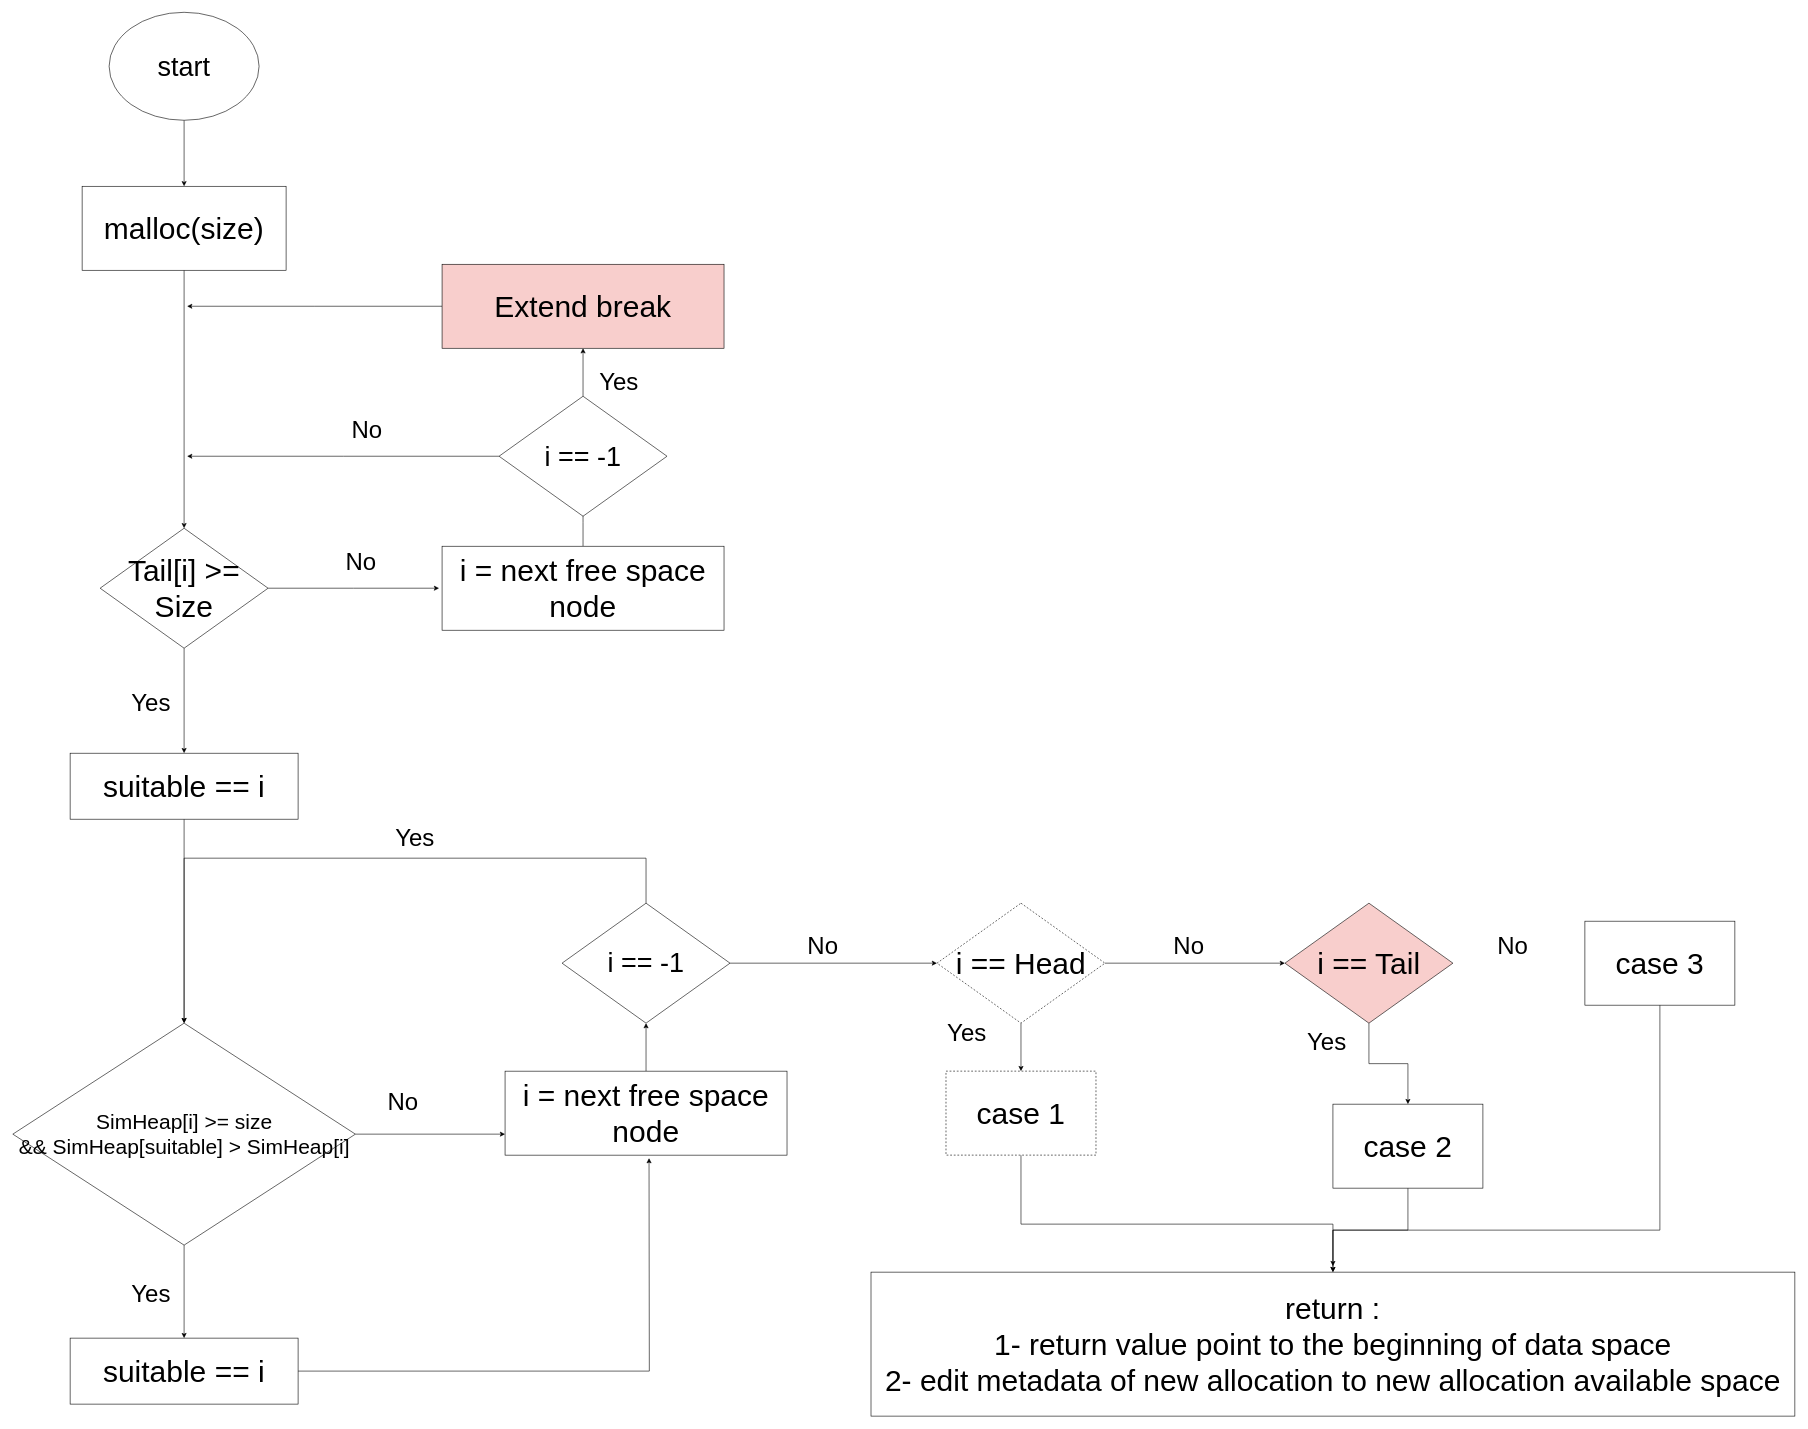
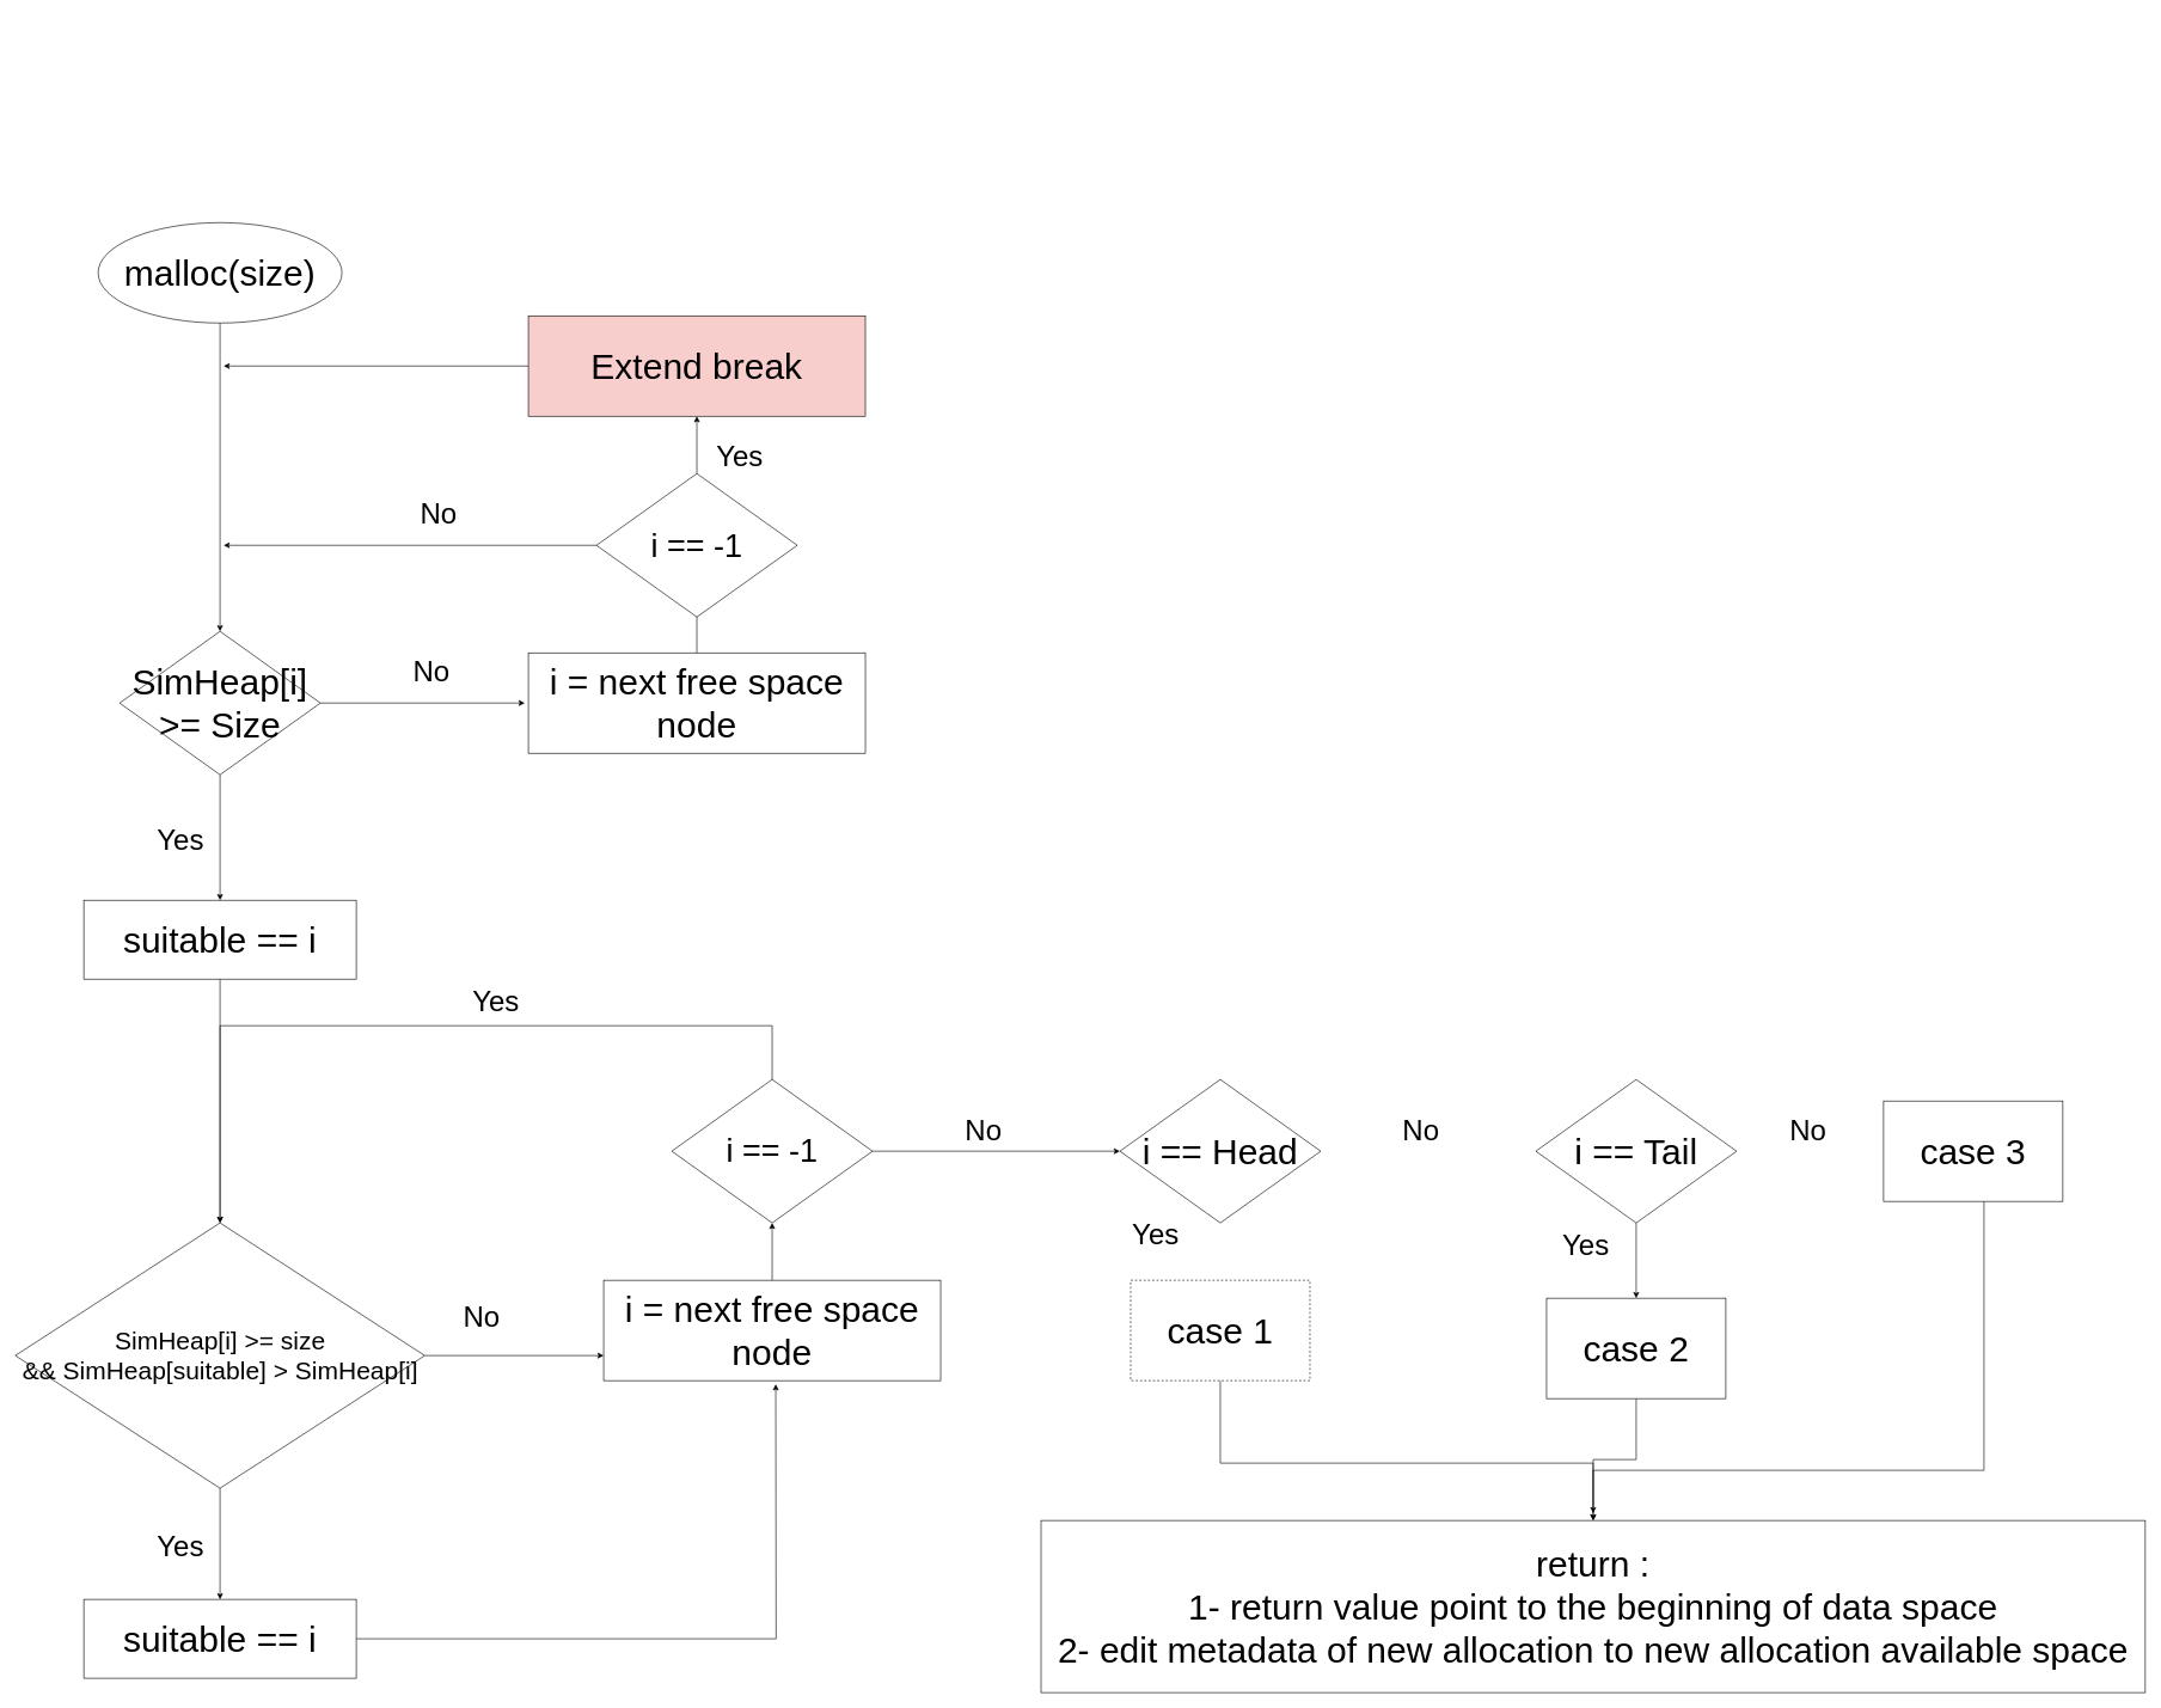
- <mxCell id="24" value="&lt;font style=&quot;font-size: 45px;&quot;&gt;start&lt;/font&gt;" style="ellipse;whiteSpace=wrap;html=1;" vertex="1" parent="1"><mxGeometry x="181" y="20" width="250" height="180" as="geometry" /></mxCell>
- <mxCell id="23" style="edgeStyle=orthogonalEdgeStyle;rounded=0;orthogonalLoop=1;jettySize=auto;html=1;" edge="1" parent="1" source="24" target="3"><mxGeometry relative="1" as="geometry" /></mxCell>
- <mxCell id="3" value="&lt;font style=&quot;font-size: 50px;&quot;&gt;malloc(size)&lt;/font&gt;" style="rounded=0;whiteSpace=wrap;html=1;" vertex="1" parent="1"><mxGeometry x="136" y="310" width="340" height="140" as="geometry" /></mxCell>
+ <mxCell id="3" value="&lt;font style=&quot;font-size: 50px;&quot;&gt;malloc(size)&lt;/font&gt;" style="ellipse;whiteSpace=wrap;html=1;" vertex="1" parent="1"><mxGeometry x="136" y="310" width="340" height="140" as="geometry" /></mxCell>
- <mxCell id="27" value="&lt;span style=&quot;font-size: 50px;&quot;&gt;Tail[i] &amp;gt;= Size&lt;/span&gt;" style="rhombus;whiteSpace=wrap;html=1;" vertex="1" parent="1"><mxGeometry x="166" y="880" width="280" height="200" as="geometry" /></mxCell>
+ <mxCell id="27" value="&lt;span style=&quot;font-size: 50px;&quot;&gt;SimHeap[i] &amp;gt;= Size&lt;/span&gt;" style="rhombus;whiteSpace=wrap;html=1;" vertex="1" parent="1"><mxGeometry x="166" y="880" width="280" height="200" as="geometry" /></mxCell>
- <mxCell id="46" value="&lt;span style=&quot;font-size: 50px;&quot;&gt;i == Head&lt;/span&gt;" style="rhombus;whiteSpace=wrap;html=1;dashed=1;" vertex="1" parent="1"><mxGeometry x="1561" y="1505" width="280" height="200" as="geometry" /></mxCell>
+ <mxCell id="46" value="&lt;span style=&quot;font-size: 50px;&quot;&gt;i == Head&lt;/span&gt;" style="rhombus;whiteSpace=wrap;html=1;" vertex="1" parent="1"><mxGeometry x="1561" y="1505" width="280" height="200" as="geometry" /></mxCell>
- <mxCell id="45" style="edgeStyle=orthogonalEdgeStyle;rounded=0;orthogonalLoop=1;jettySize=auto;html=1;" edge="1" parent="1" source="46" target="12"><mxGeometry relative="1" as="geometry" /></mxCell>
- <mxCell id="12" value="&lt;span style=&quot;font-size: 50px;&quot;&gt;i == Tail&lt;/span&gt;" style="rhombus;whiteSpace=wrap;html=1;fillColor=#f8cecc;" vertex="1" parent="1"><mxGeometry x="2141" y="1505" width="280" height="200" as="geometry" /></mxCell>
+ <mxCell id="12" value="&lt;span style=&quot;font-size: 50px;&quot;&gt;i == Tail&lt;/span&gt;" style="rhombus;whiteSpace=wrap;html=1;" vertex="1" parent="1"><mxGeometry x="2141" y="1505" width="280" height="200" as="geometry" /></mxCell>
- <mxCell id="16" value="&lt;span style=&quot;font-size: 50px;&quot;&gt;case 3&lt;/span&gt;" style="rounded=0;whiteSpace=wrap;html=1;" vertex="1" parent="1"><mxGeometry x="2641" y="1535" width="250" height="140" as="geometry" /></mxCell>
+ <mxCell id="16" value="&lt;span style=&quot;font-size: 50px;&quot;&gt;case 3&lt;/span&gt;" style="rounded=0;whiteSpace=wrap;html=1;" vertex="1" parent="1"><mxGeometry x="2626" y="1535" width="250" height="140" as="geometry" /></mxCell>
- <mxCell id="44" style="edgeStyle=orthogonalEdgeStyle;rounded=0;orthogonalLoop=1;jettySize=auto;html=1;" edge="1" parent="1" source="46" target="48"><mxGeometry relative="1" as="geometry" /></mxCell>
- <mxCell id="14" value="&lt;span style=&quot;font-size: 50px;&quot;&gt;case 2&lt;/span&gt;" style="rounded=0;whiteSpace=wrap;html=1;" vertex="1" parent="1"><mxGeometry x="2221" y="1840" width="250" height="140" as="geometry" /></mxCell>
+ <mxCell id="14" value="&lt;span style=&quot;font-size: 50px;&quot;&gt;case 2&lt;/span&gt;" style="rounded=0;whiteSpace=wrap;html=1;" vertex="1" parent="1"><mxGeometry x="2156" y="1810" width="250" height="140" as="geometry" /></mxCell>
